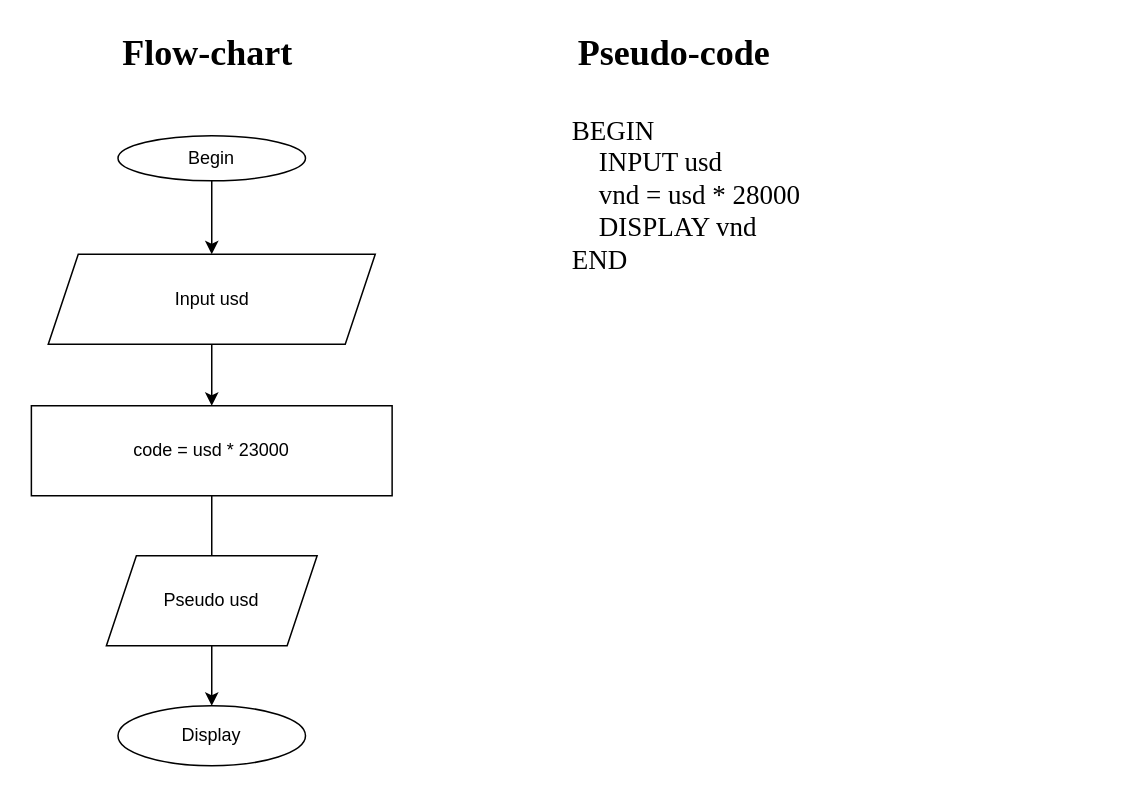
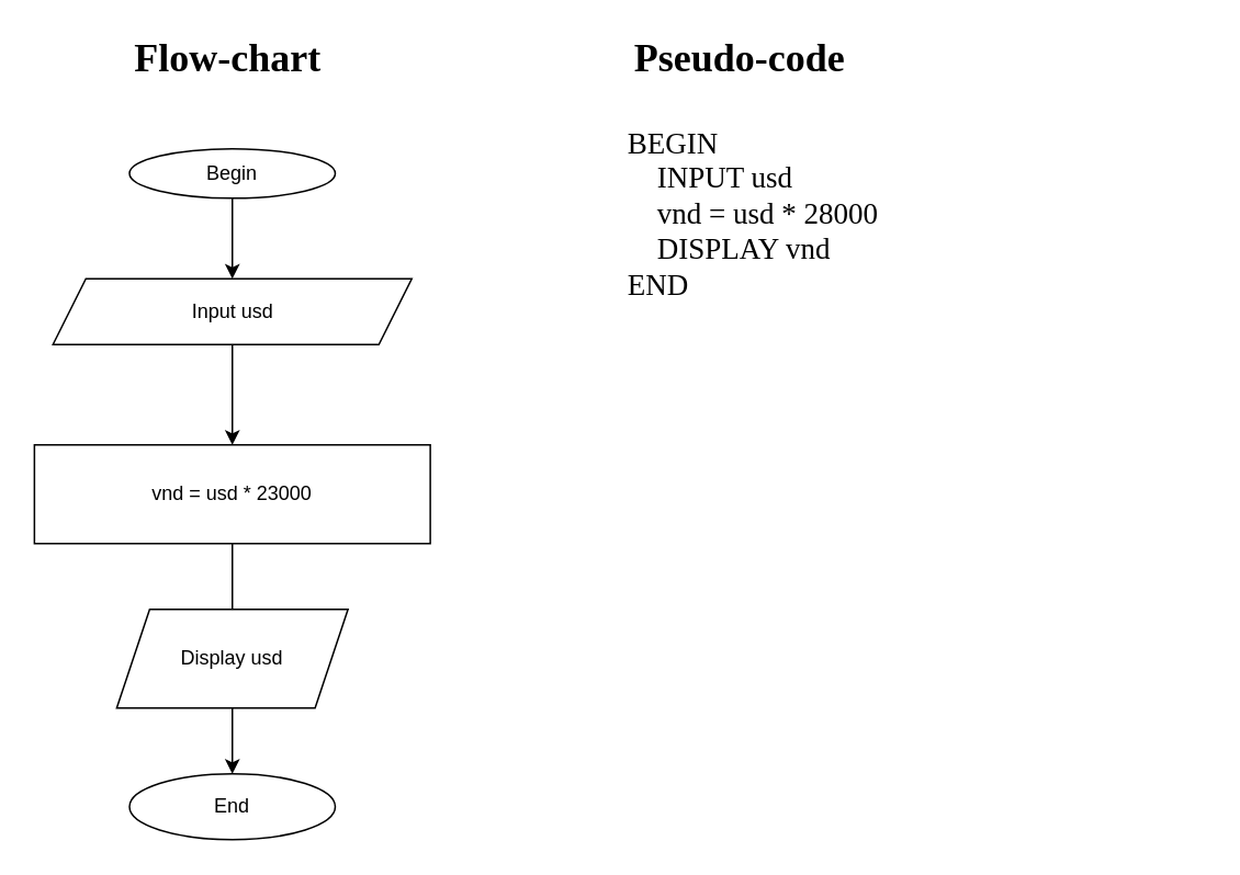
- <mxCell id="7" value="Input usd" style="shape=parallelogram;perimeter=parallelogramPerimeter;whiteSpace=wrap;html=1;fixedSize=1;" vertex="1" parent="1"><mxGeometry x="31.5" y="169" width="218" height="60" as="geometry" /></mxCell>
+ <mxCell id="7" value="Input usd" style="shape=parallelogram;perimeter=parallelogramPerimeter;whiteSpace=wrap;html=1;fixedSize=1;" vertex="1" parent="1"><mxGeometry x="31.5" y="169" width="218" height="40" as="geometry" /></mxCell>
- <mxCell id="12" value="code = usd * 23000" style="rounded=0;whiteSpace=wrap;html=1;" vertex="1" parent="1"><mxGeometry x="20.25" y="270" width="240.5" height="60" as="geometry" /></mxCell>
+ <mxCell id="12" value="vnd = usd * 23000" style="rounded=0;whiteSpace=wrap;html=1;" vertex="1" parent="1"><mxGeometry x="20.25" y="270" width="240.5" height="60" as="geometry" /></mxCell>
- <mxCell id="9" value="Pseudo usd" style="shape=parallelogram;perimeter=parallelogramPerimeter;whiteSpace=wrap;html=1;fixedSize=1;" vertex="1" parent="1"><mxGeometry x="70.25" y="370" width="140.5" height="60" as="geometry" /></mxCell>
+ <mxCell id="9" value="Display usd" style="shape=parallelogram;perimeter=parallelogramPerimeter;whiteSpace=wrap;html=1;fixedSize=1;" vertex="1" parent="1"><mxGeometry x="70.25" y="370" width="140.5" height="60" as="geometry" /></mxCell>
- <mxCell id="10" value="Display" style="ellipse;whiteSpace=wrap;html=1;" vertex="1" parent="1"><mxGeometry x="78" y="470" width="125" height="40" as="geometry" /></mxCell>
+ <mxCell id="10" value="End" style="ellipse;whiteSpace=wrap;html=1;" vertex="1" parent="1"><mxGeometry x="78" y="470" width="125" height="40" as="geometry" /></mxCell>
